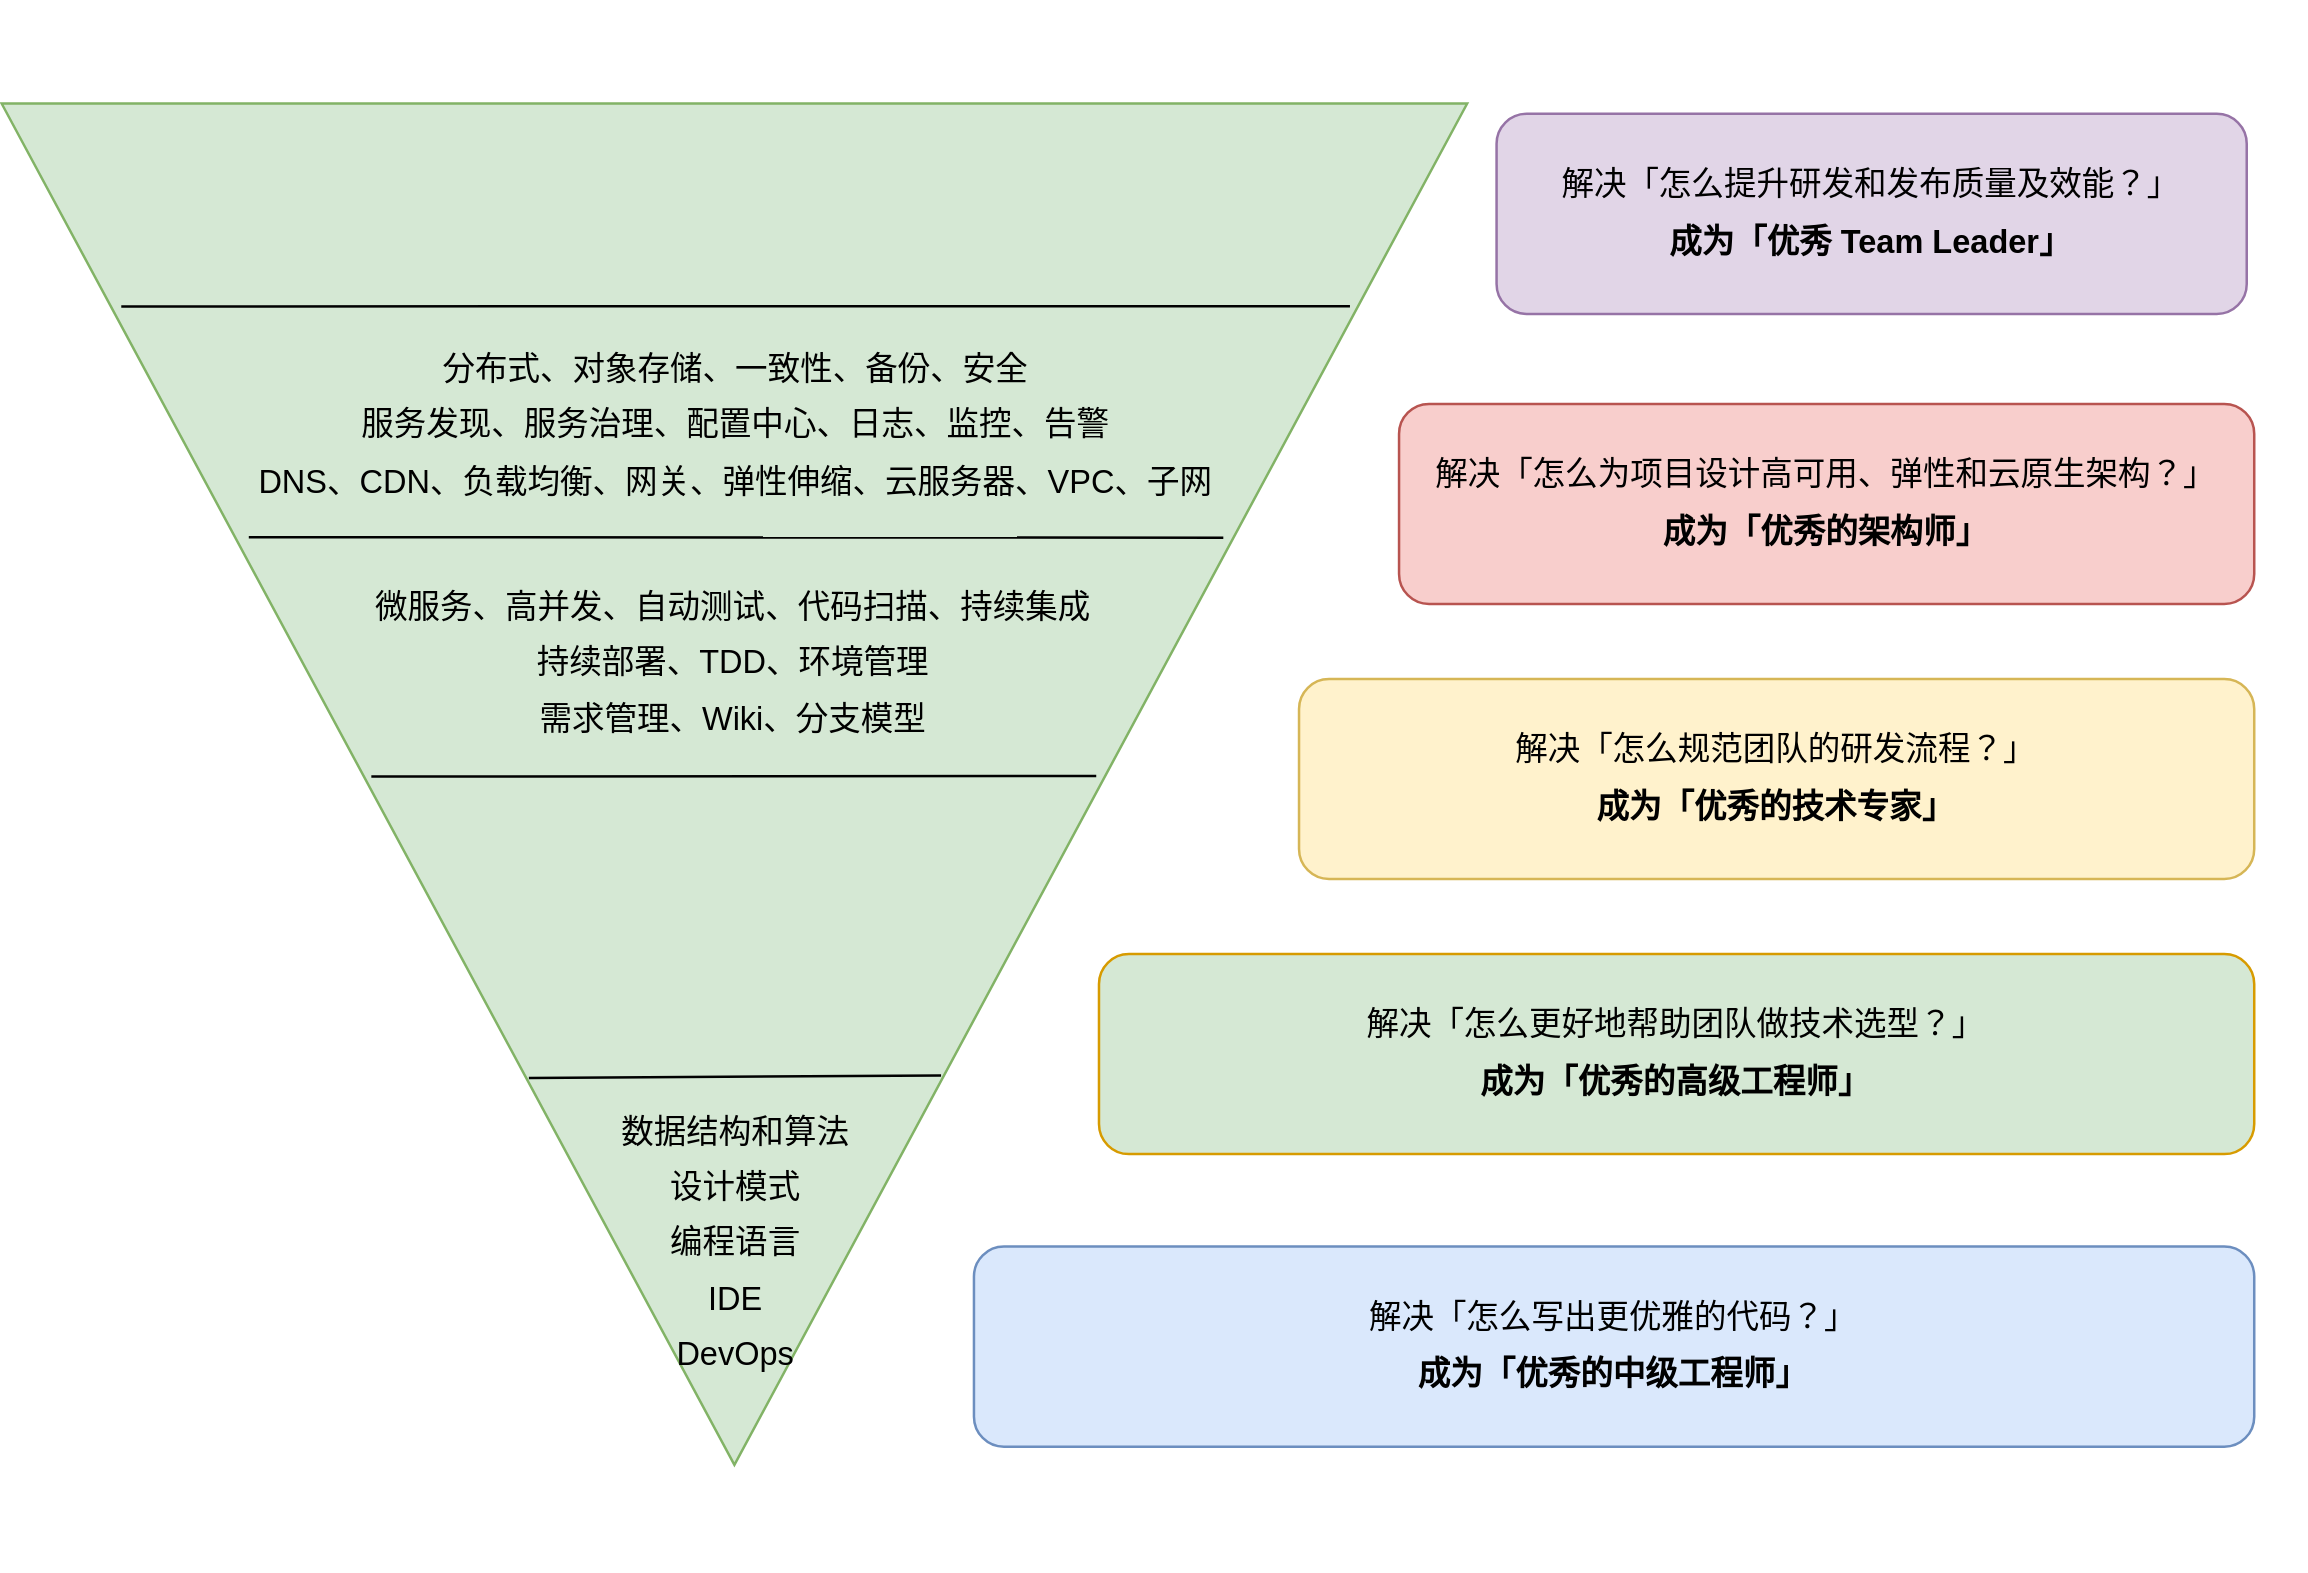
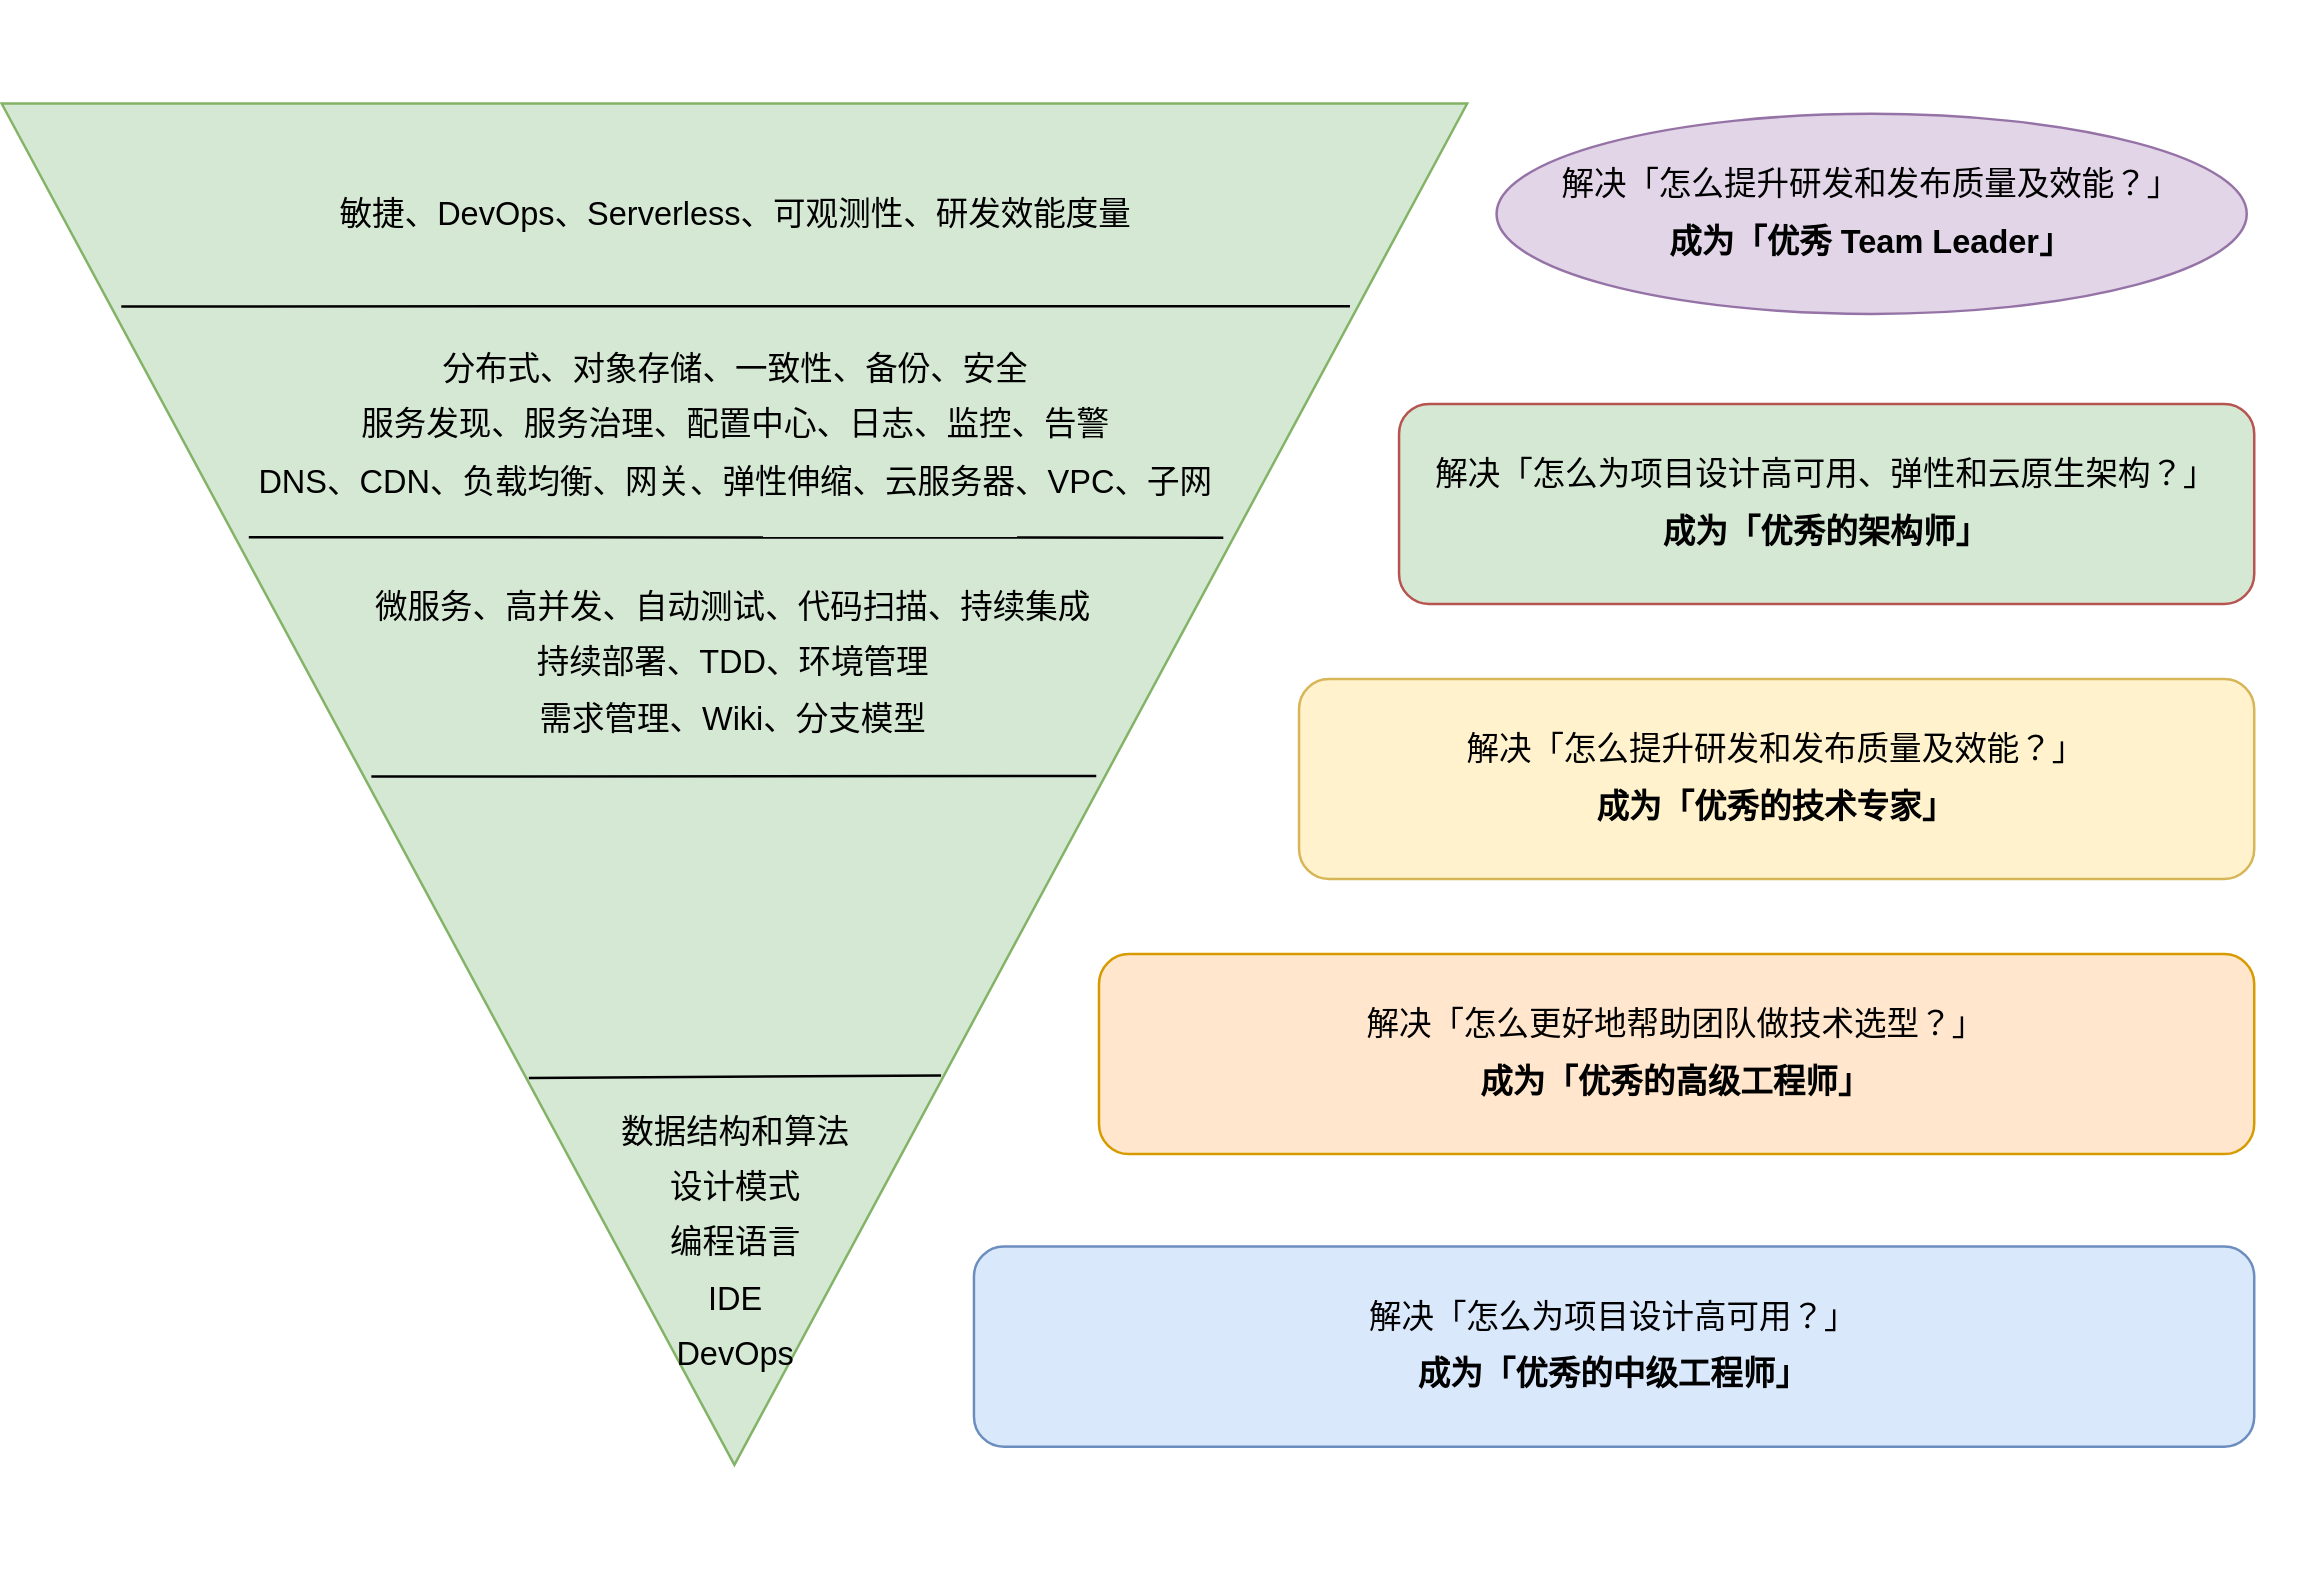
+ <mxCell id="10" value="&lt;font style=&quot;font-size: 13px;&quot;&gt;敏捷、DevOps、Serverless、可观测性、研发效能度量&lt;br&gt;&lt;/font&gt;" style="text;html=1;strokeColor=none;fillColor=none;align=center;verticalAlign=middle;whiteSpace=wrap;rounded=0;" parent="1" vertex="1"><mxGeometry x="95.35" y="56" width="395.69" height="57" as="geometry" /></mxCell>
- <mxCell id="15" value="&lt;p style=&quot;line-height: 1.7;&quot;&gt;解决「怎么提升研发和发布质量及效能？」&lt;br&gt;&lt;b&gt;成为「优秀 Team Leader」&lt;/b&gt;&lt;/p&gt;" style="rounded=1;whiteSpace=wrap;html=1;fontSize=13;fillColor=#e1d5e7;strokeColor=#9673a6;" parent="1" vertex="1"><mxGeometry x="597" y="45" width="300" height="80" as="geometry" /></mxCell>
+ <mxCell id="15" value="&lt;p style=&quot;line-height: 1.7;&quot;&gt;解决「怎么提升研发和发布质量及效能？」&lt;br&gt;&lt;b&gt;成为「优秀 Team Leader」&lt;/b&gt;&lt;/p&gt;" style="ellipse;whiteSpace=wrap;html=1;fontSize=13;fillColor=#e1d5e7;strokeColor=#9673a6;" parent="1" vertex="1"><mxGeometry x="597" y="45" width="300" height="80" as="geometry" /></mxCell>
- <mxCell id="14" value="&lt;p style=&quot;line-height: 1.7;&quot;&gt;解决「怎么为项目设计高可用、弹性和云原生架构？」&lt;br&gt;&lt;b&gt;成为「优秀的架构师」&lt;/b&gt;&lt;/p&gt;" style="rounded=1;whiteSpace=wrap;html=1;fontSize=13;fillColor=#f8cecc;strokeColor=#b85450;" parent="1" vertex="1"><mxGeometry x="558" y="161" width="342" height="80" as="geometry" /></mxCell>
+ <mxCell id="14" value="&lt;p style=&quot;line-height: 1.7;&quot;&gt;解决「怎么为项目设计高可用、弹性和云原生架构？」&lt;br&gt;&lt;b&gt;成为「优秀的架构师」&lt;/b&gt;&lt;/p&gt;" style="rounded=1;whiteSpace=wrap;html=1;fontSize=13;fillColor=#d5e8d4;strokeColor=#b85450;" parent="1" vertex="1"><mxGeometry x="558" y="161" width="342" height="80" as="geometry" /></mxCell>
- <mxCell id="13" value="&lt;p style=&quot;line-height: 1.7;&quot;&gt;解决「怎么规范团队的研发流程？」&lt;br&gt;&lt;b&gt;成为「优秀的技术专家」&lt;/b&gt;&lt;/p&gt;" style="rounded=1;whiteSpace=wrap;html=1;fontSize=13;fillColor=#fff2cc;strokeColor=#d6b656;" parent="1" vertex="1"><mxGeometry x="518" y="271" width="382" height="80" as="geometry" /></mxCell>
+ <mxCell id="13" value="&lt;p style=&quot;line-height: 1.7;&quot;&gt;解决「怎么提升研发和发布质量及效能？」&lt;br&gt;&lt;b&gt;成为「优秀的技术专家」&lt;/b&gt;&lt;/p&gt;" style="rounded=1;whiteSpace=wrap;html=1;fontSize=13;fillColor=#fff2cc;strokeColor=#d6b656;" parent="1" vertex="1"><mxGeometry x="518" y="271" width="382" height="80" as="geometry" /></mxCell>
- <mxCell id="12" value="&lt;p style=&quot;line-height: 1.7;&quot;&gt;解决「怎么更好地帮助团队做技术选型？」&lt;br&gt;&lt;b&gt;成为「优秀的高级工程师」&lt;/b&gt;&lt;/p&gt;" style="rounded=1;whiteSpace=wrap;html=1;fontSize=13;fillColor=#d5e8d4;strokeColor=#d79b00;" parent="1" vertex="1"><mxGeometry x="438" y="381" width="462" height="80" as="geometry" /></mxCell>
+ <mxCell id="12" value="&lt;p style=&quot;line-height: 1.7;&quot;&gt;解决「怎么更好地帮助团队做技术选型？」&lt;br&gt;&lt;b&gt;成为「优秀的高级工程师」&lt;/b&gt;&lt;/p&gt;" style="rounded=1;whiteSpace=wrap;html=1;fontSize=13;fillColor=#ffe6cc;strokeColor=#d79b00;" parent="1" vertex="1"><mxGeometry x="438" y="381" width="462" height="80" as="geometry" /></mxCell>
- <mxCell id="11" value="&lt;p style=&quot;line-height: 1.7;&quot;&gt;解决「怎么写出更优雅的代码？」&lt;br&gt;&lt;b&gt;成为「优秀的中级工程师」&lt;/b&gt;&lt;/p&gt;" style="rounded=1;whiteSpace=wrap;html=1;fontSize=13;fillColor=#dae8fc;strokeColor=#6c8ebf;" parent="1" vertex="1"><mxGeometry x="388" y="498" width="512" height="80" as="geometry" /></mxCell>
+ <mxCell id="11" value="&lt;p style=&quot;line-height: 1.7;&quot;&gt;解决「怎么为项目设计高可用？」&lt;br&gt;&lt;b&gt;成为「优秀的中级工程师」&lt;/b&gt;&lt;/p&gt;" style="rounded=1;whiteSpace=wrap;html=1;fontSize=13;fillColor=#dae8fc;strokeColor=#6c8ebf;" parent="1" vertex="1"><mxGeometry x="388" y="498" width="512" height="80" as="geometry" /></mxCell>
